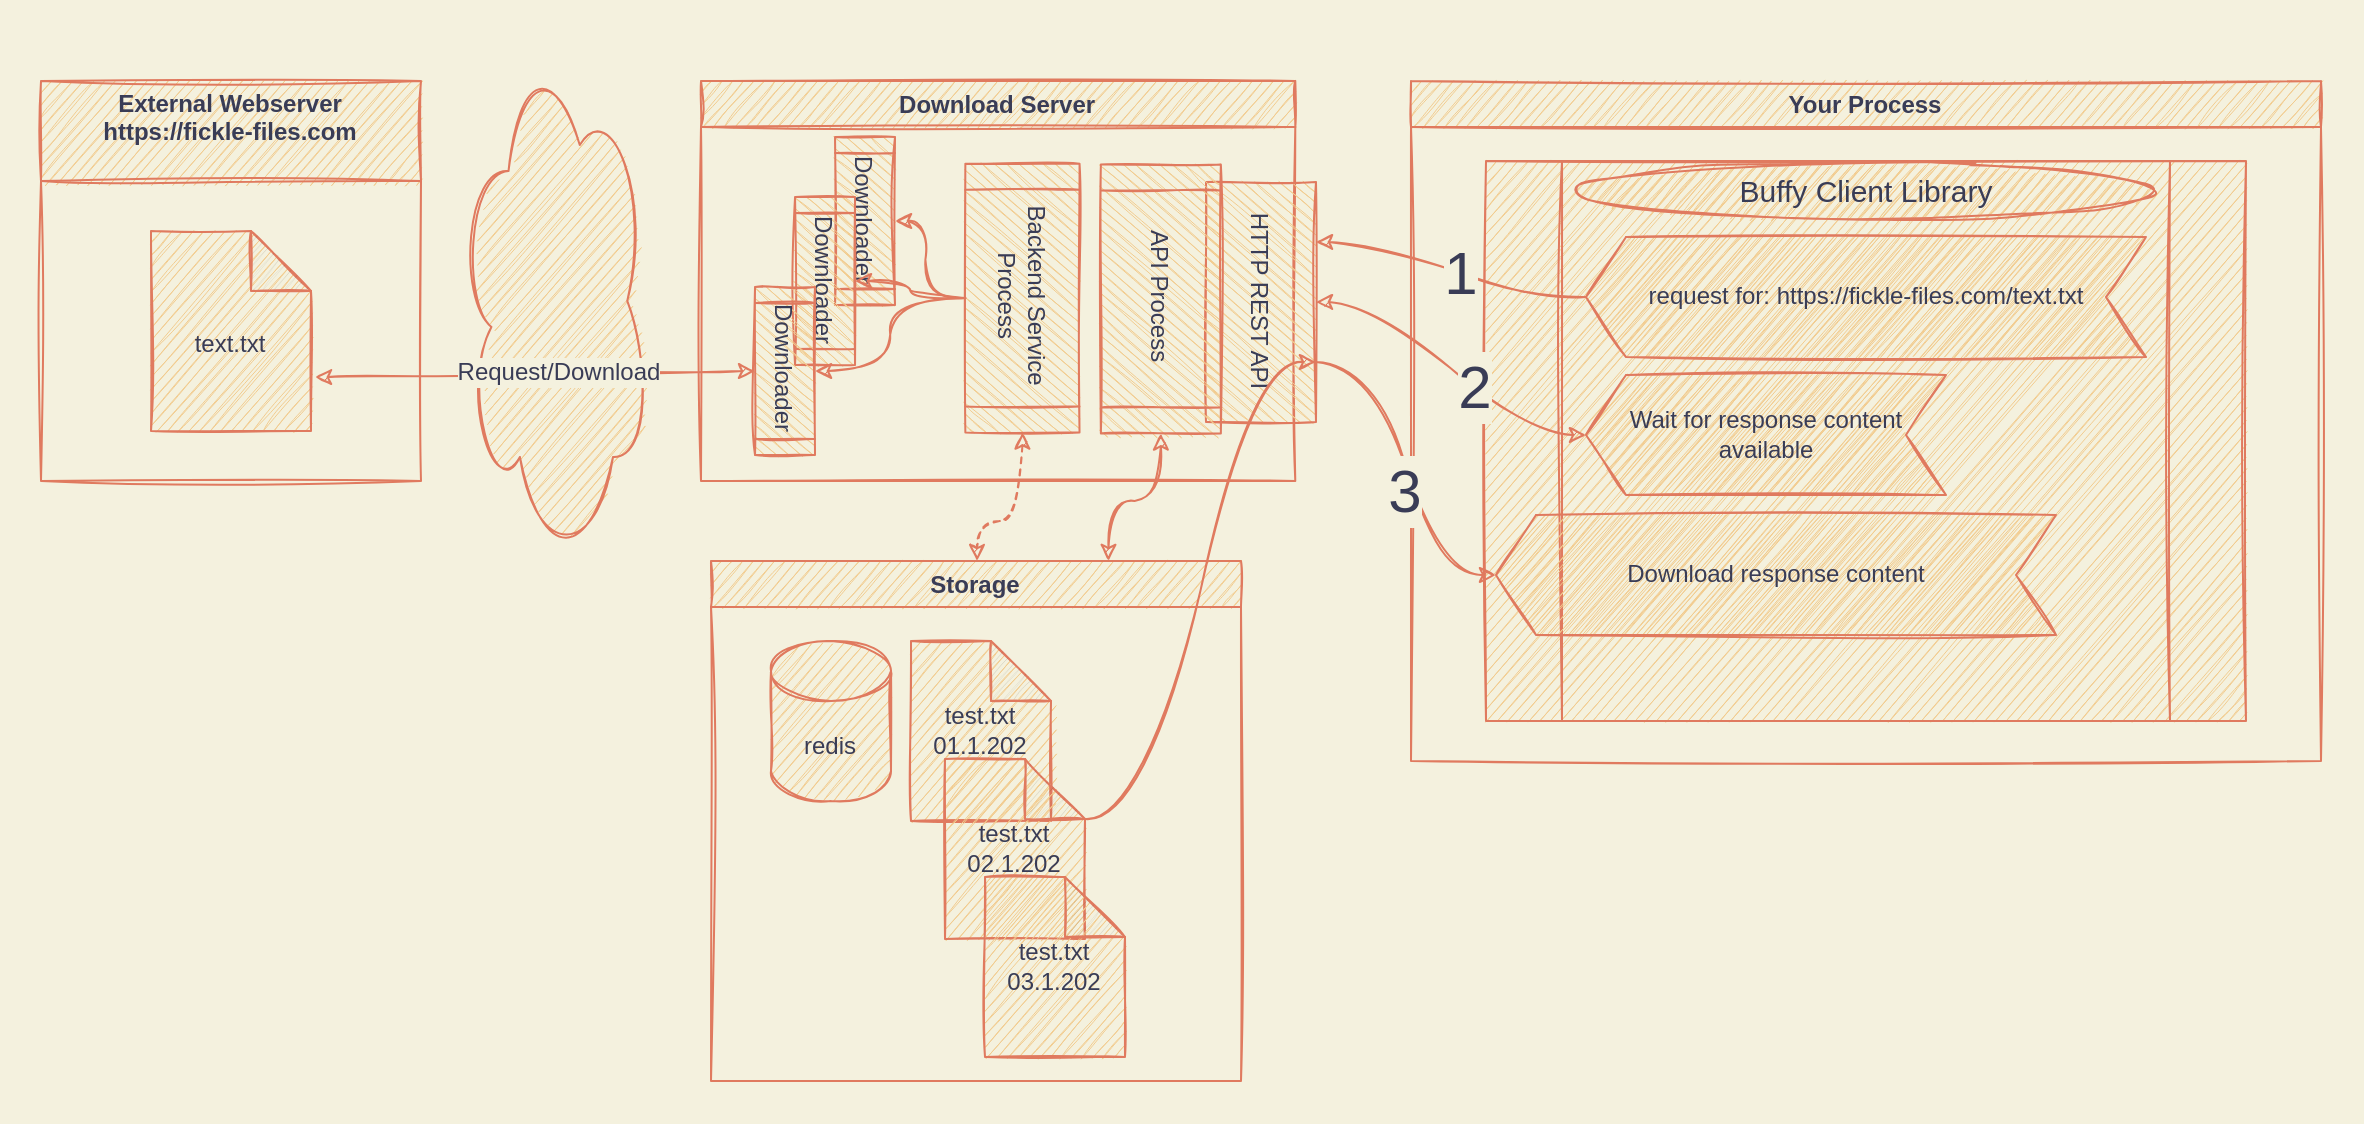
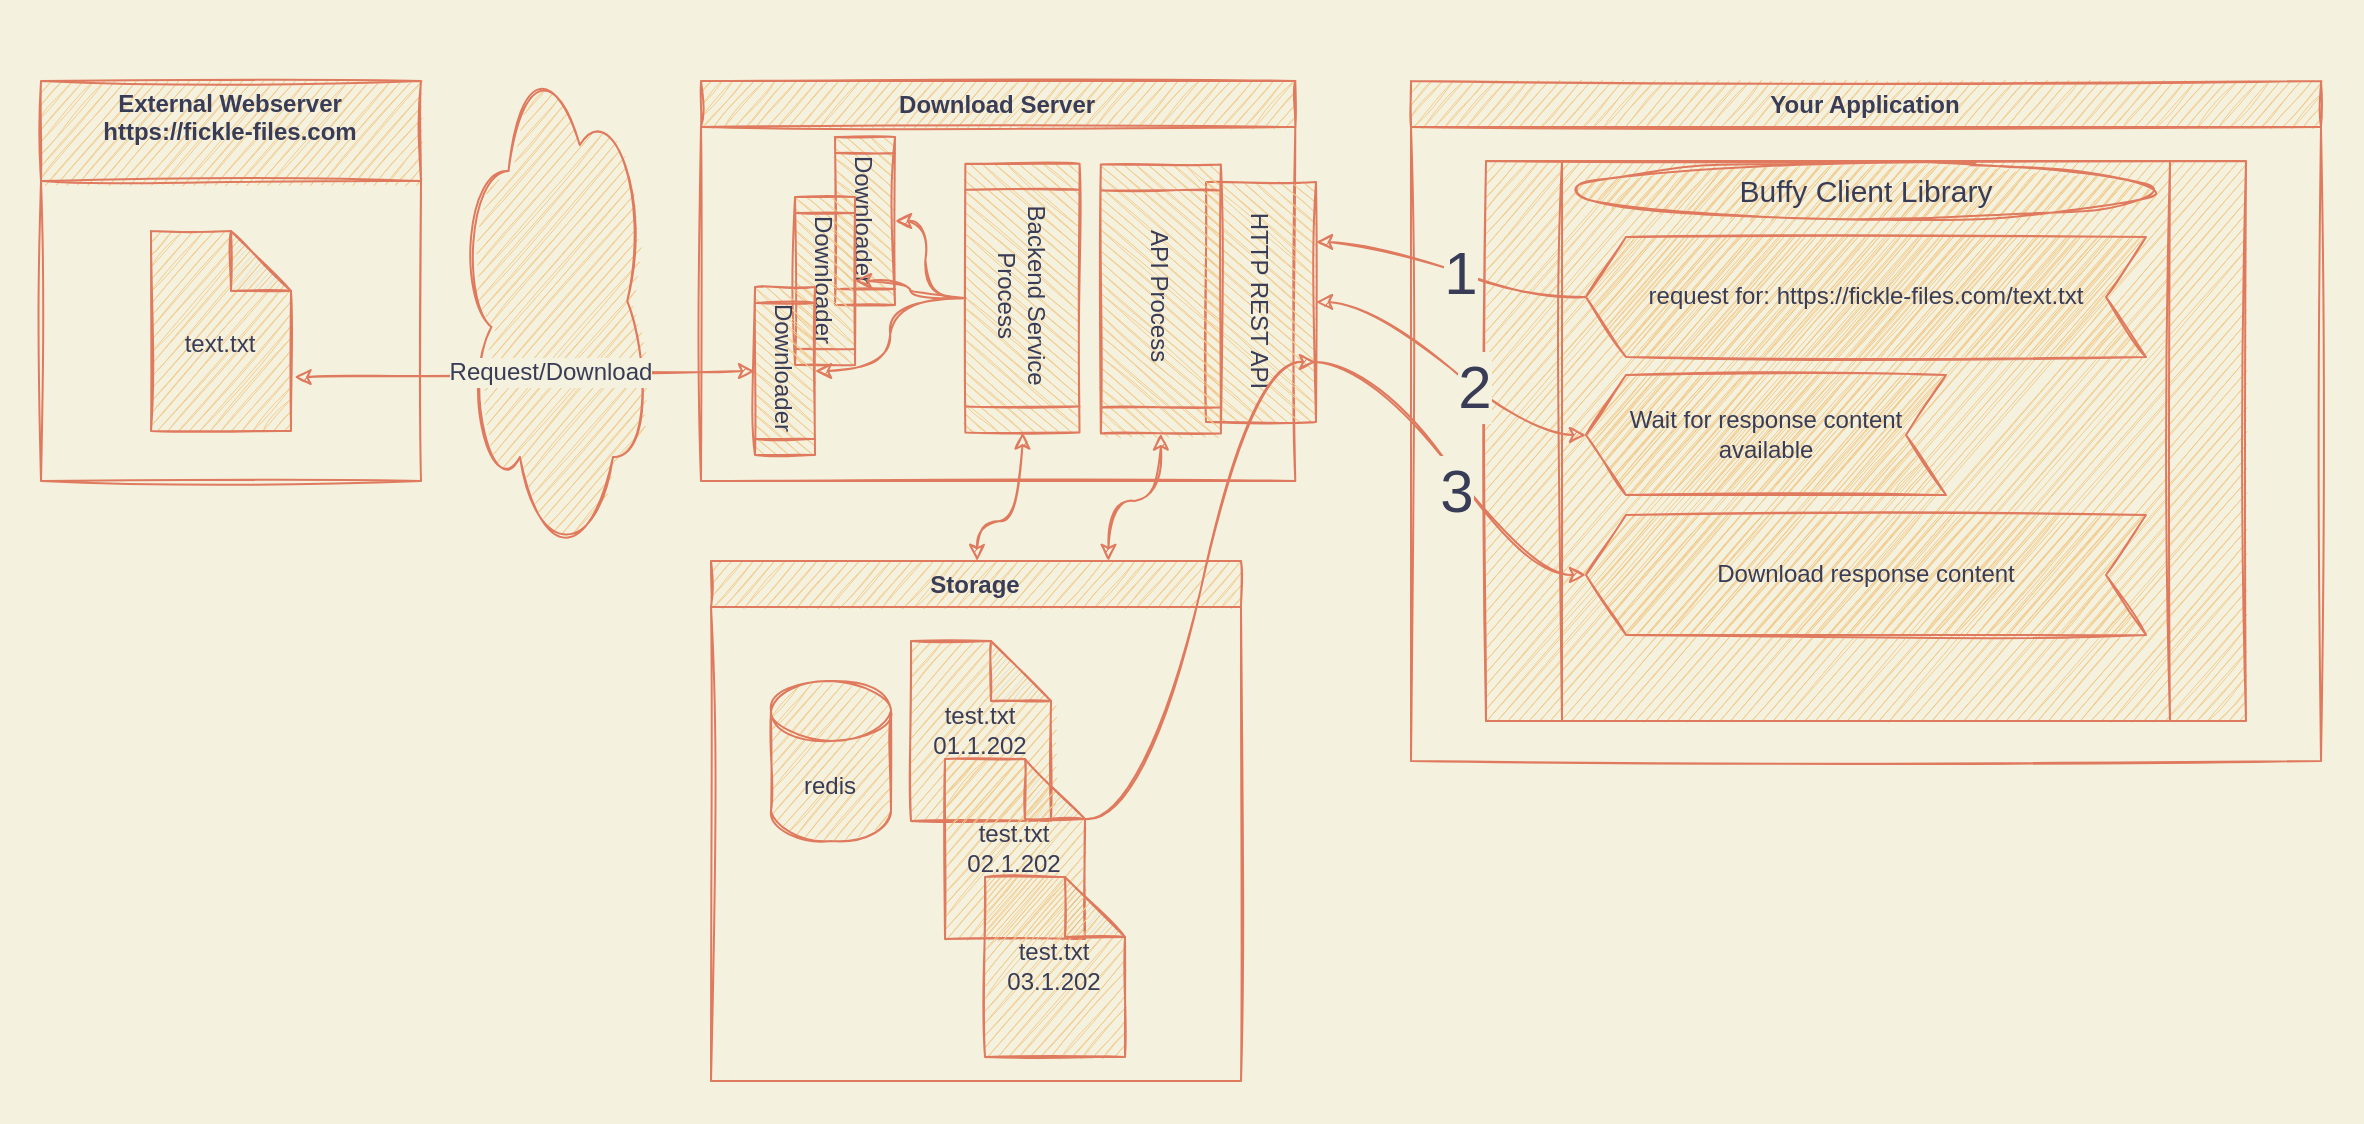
- <mxCell id="3" value="Your Process" style="swimlane;rounded=0;sketch=1;fillColor=#F2CC8F;strokeColor=#E07A5F;fontColor=#393C56;" parent="1" vertex="1"><mxGeometry x="705" y="40" width="455" height="340" as="geometry"><mxRectangle x="490" y="190" width="140" height="23" as="alternateBounds" /></mxGeometry></mxCell>
+ <mxCell id="3" value="Your Application" style="swimlane;rounded=0;sketch=1;fillColor=#F2CC8F;strokeColor=#E07A5F;fontColor=#393C56;" parent="1" vertex="1"><mxGeometry x="705" y="40" width="455" height="340" as="geometry"><mxRectangle x="490" y="190" width="140" height="23" as="alternateBounds" /></mxGeometry></mxCell>
- <mxCell id="16" value="&lt;font style=&quot;font-size: 12px&quot;&gt;text.txt&lt;/font&gt;" style="shape=note;whiteSpace=wrap;html=1;backgroundOutline=1;darkOpacity=0.05;fontSize=30;rounded=0;sketch=1;fillColor=#F2CC8F;strokeColor=#E07A5F;fontColor=#393C56;" parent="15" vertex="1"><mxGeometry x="55" y="75" width="80" height="100" as="geometry" /></mxCell>
+ <mxCell id="16" value="&lt;font style=&quot;font-size: 12px&quot;&gt;text.txt&lt;/font&gt;" style="shape=note;whiteSpace=wrap;html=1;backgroundOutline=1;darkOpacity=0.05;fontSize=30;rounded=0;sketch=1;fillColor=#F2CC8F;strokeColor=#E07A5F;fontColor=#393C56;" parent="15" vertex="1"><mxGeometry x="55" y="75" width="70" height="100" as="geometry" /></mxCell>
- <mxCell id="38" style="edgeStyle=orthogonalEdgeStyle;orthogonalLoop=1;jettySize=auto;html=1;exitX=1;exitY=0.5;exitDx=0;exitDy=0;shadow=0;fontSize=12;startArrow=classic;startFill=1;strokeColor=#E07A5F;elbow=vertical;rounded=0;curved=1;sketch=1;labelBackgroundColor=#F4F1DE;fontColor=#393C56;dashed=1;" parent="1" source="28" target="10" edge="1"><mxGeometry relative="1" as="geometry"><Array as="points"><mxPoint x="511" y="260" /><mxPoint x="488" y="260" /></Array></mxGeometry></mxCell>
+ <mxCell id="38" style="edgeStyle=orthogonalEdgeStyle;orthogonalLoop=1;jettySize=auto;html=1;exitX=1;exitY=0.5;exitDx=0;exitDy=0;shadow=0;fontSize=12;startArrow=classic;startFill=1;strokeColor=#E07A5F;elbow=vertical;rounded=0;curved=1;sketch=1;labelBackgroundColor=#F4F1DE;fontColor=#393C56;" parent="1" source="28" target="10" edge="1"><mxGeometry relative="1" as="geometry"><Array as="points"><mxPoint x="511" y="260" /><mxPoint x="488" y="260" /></Array></mxGeometry></mxCell>
- <mxCell id="9" value="Download response content" style="shape=step;perimeter=stepPerimeter;whiteSpace=wrap;html=1;fixedSize=1;flipV=1;flipH=1;rounded=0;sketch=1;fillColor=#F2CC8F;strokeColor=#E07A5F;fontColor=#393C56;" parent="4" vertex="1"><mxGeometry x="5" y="177.0" width="280" height="60.0" as="geometry" /></mxCell>
+ <mxCell id="9" value="Download response content" style="shape=step;perimeter=stepPerimeter;whiteSpace=wrap;html=1;fixedSize=1;flipV=1;flipH=1;rounded=0;sketch=1;fillColor=#F2CC8F;strokeColor=#E07A5F;fontColor=#393C56;" parent="4" vertex="1"><mxGeometry x="50" y="177.0" width="280" height="60.0" as="geometry" /></mxCell>
- <mxCell id="11" value="redis" style="shape=cylinder3;whiteSpace=wrap;html=1;boundedLbl=1;backgroundOutline=1;size=15;rounded=0;sketch=1;fillColor=#F2CC8F;strokeColor=#E07A5F;fontColor=#393C56;" parent="10" vertex="1"><mxGeometry x="30" y="40" width="60" height="80" as="geometry" /></mxCell>
+ <mxCell id="11" value="redis" style="shape=cylinder3;whiteSpace=wrap;html=1;boundedLbl=1;backgroundOutline=1;size=15;rounded=0;sketch=1;fillColor=#F2CC8F;strokeColor=#E07A5F;fontColor=#393C56;" parent="10" vertex="1"><mxGeometry x="30" y="60" width="60" height="80" as="geometry" /></mxCell>
